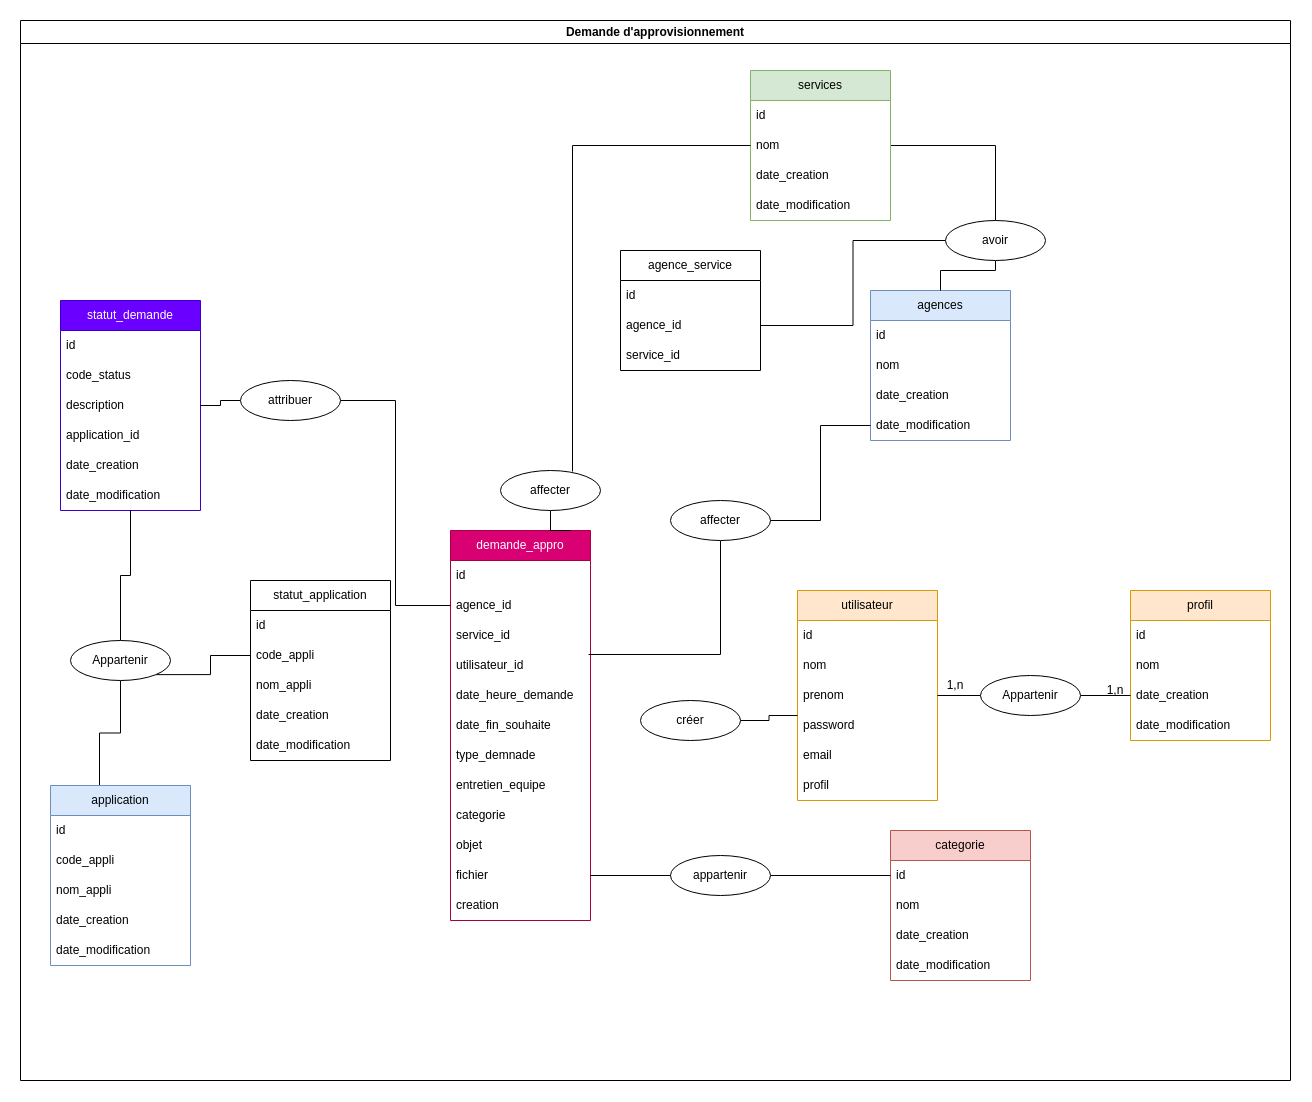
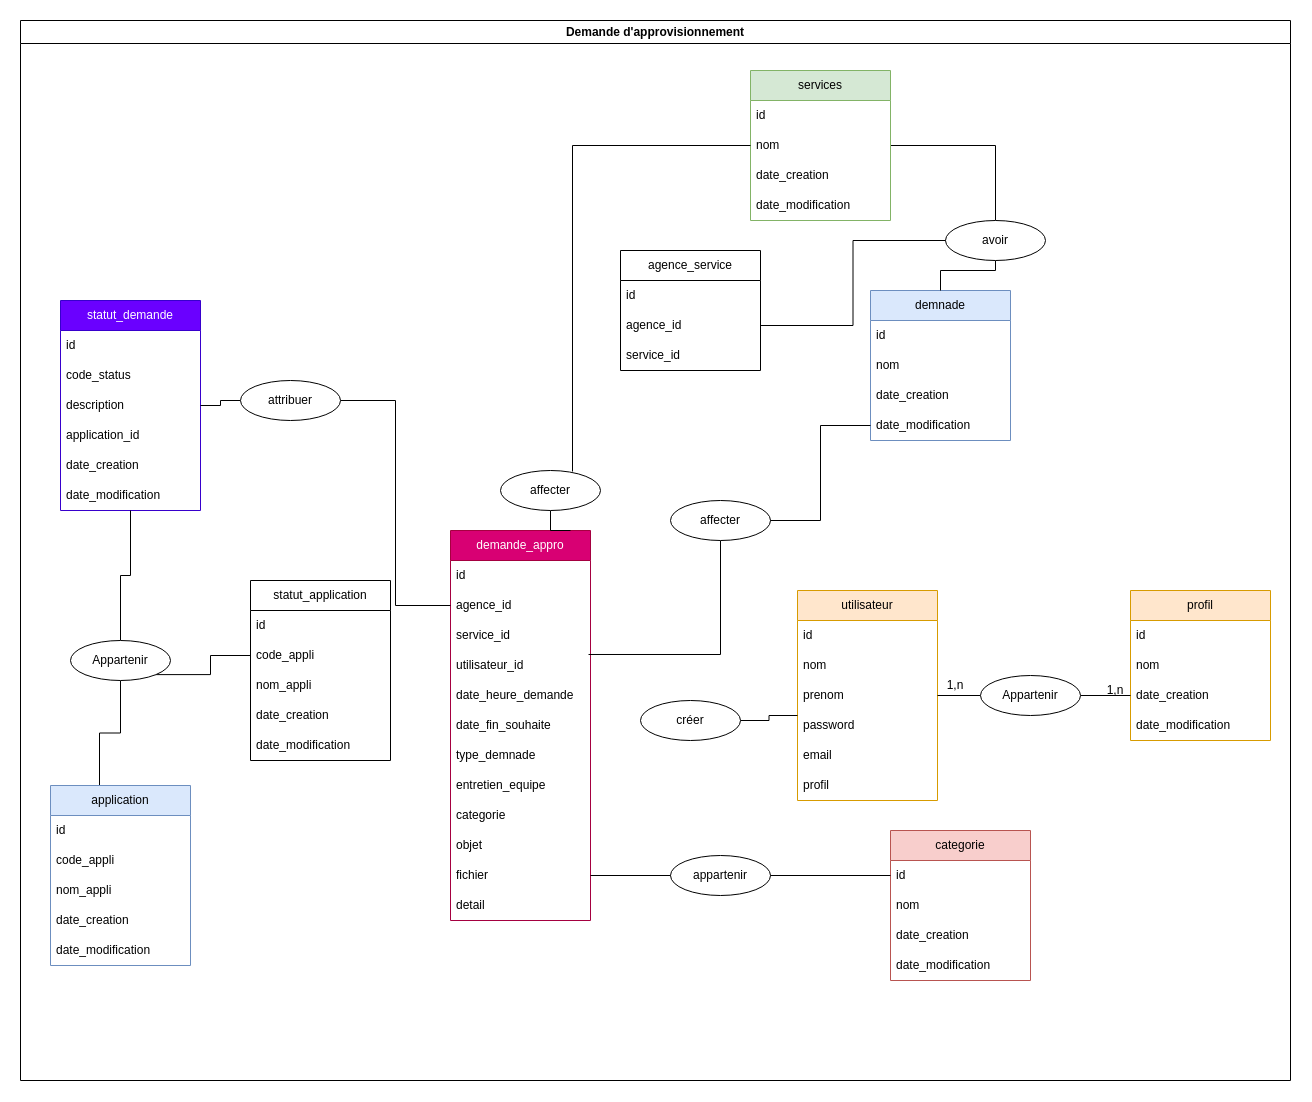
- <mxCell id="32" value="&lt;p class=&quot;MsoNormal&quot;&gt;&lt;span lang=&quot;FR&quot;&gt;agences&lt;/span&gt;&lt;/p&gt;" style="swimlane;fontStyle=0;childLayout=stackLayout;horizontal=1;startSize=30;horizontalStack=0;resizeParent=1;resizeParentMax=0;resizeLast=0;collapsible=1;marginBottom=0;whiteSpace=wrap;html=1;fillColor=#dae8fc;strokeColor=#6c8ebf;" vertex="1" parent="2"><mxGeometry x="850" y="270" width="140" height="150" as="geometry" /></mxCell>
+ <mxCell id="32" value="&lt;p class=&quot;MsoNormal&quot;&gt;&lt;span lang=&quot;FR&quot;&gt;demnade&lt;/span&gt;&lt;/p&gt;" style="swimlane;fontStyle=0;childLayout=stackLayout;horizontal=1;startSize=30;horizontalStack=0;resizeParent=1;resizeParentMax=0;resizeLast=0;collapsible=1;marginBottom=0;whiteSpace=wrap;html=1;fillColor=#dae8fc;strokeColor=#6c8ebf;" vertex="1" parent="2"><mxGeometry x="850" y="270" width="140" height="150" as="geometry" /></mxCell>
- <mxCell id="15" value="creation" style="text;strokeColor=none;fillColor=none;align=left;verticalAlign=middle;spacingLeft=4;spacingRight=4;overflow=hidden;points=[[0,0.5],[1,0.5]];portConstraint=eastwest;rotatable=0;whiteSpace=wrap;html=1;" vertex="1" parent="3"><mxGeometry y="360" width="140" height="30" as="geometry" /></mxCell>
+ <mxCell id="15" value="detail" style="text;strokeColor=none;fillColor=none;align=left;verticalAlign=middle;spacingLeft=4;spacingRight=4;overflow=hidden;points=[[0,0.5],[1,0.5]];portConstraint=eastwest;rotatable=0;whiteSpace=wrap;html=1;" vertex="1" parent="3"><mxGeometry y="360" width="140" height="30" as="geometry" /></mxCell>
